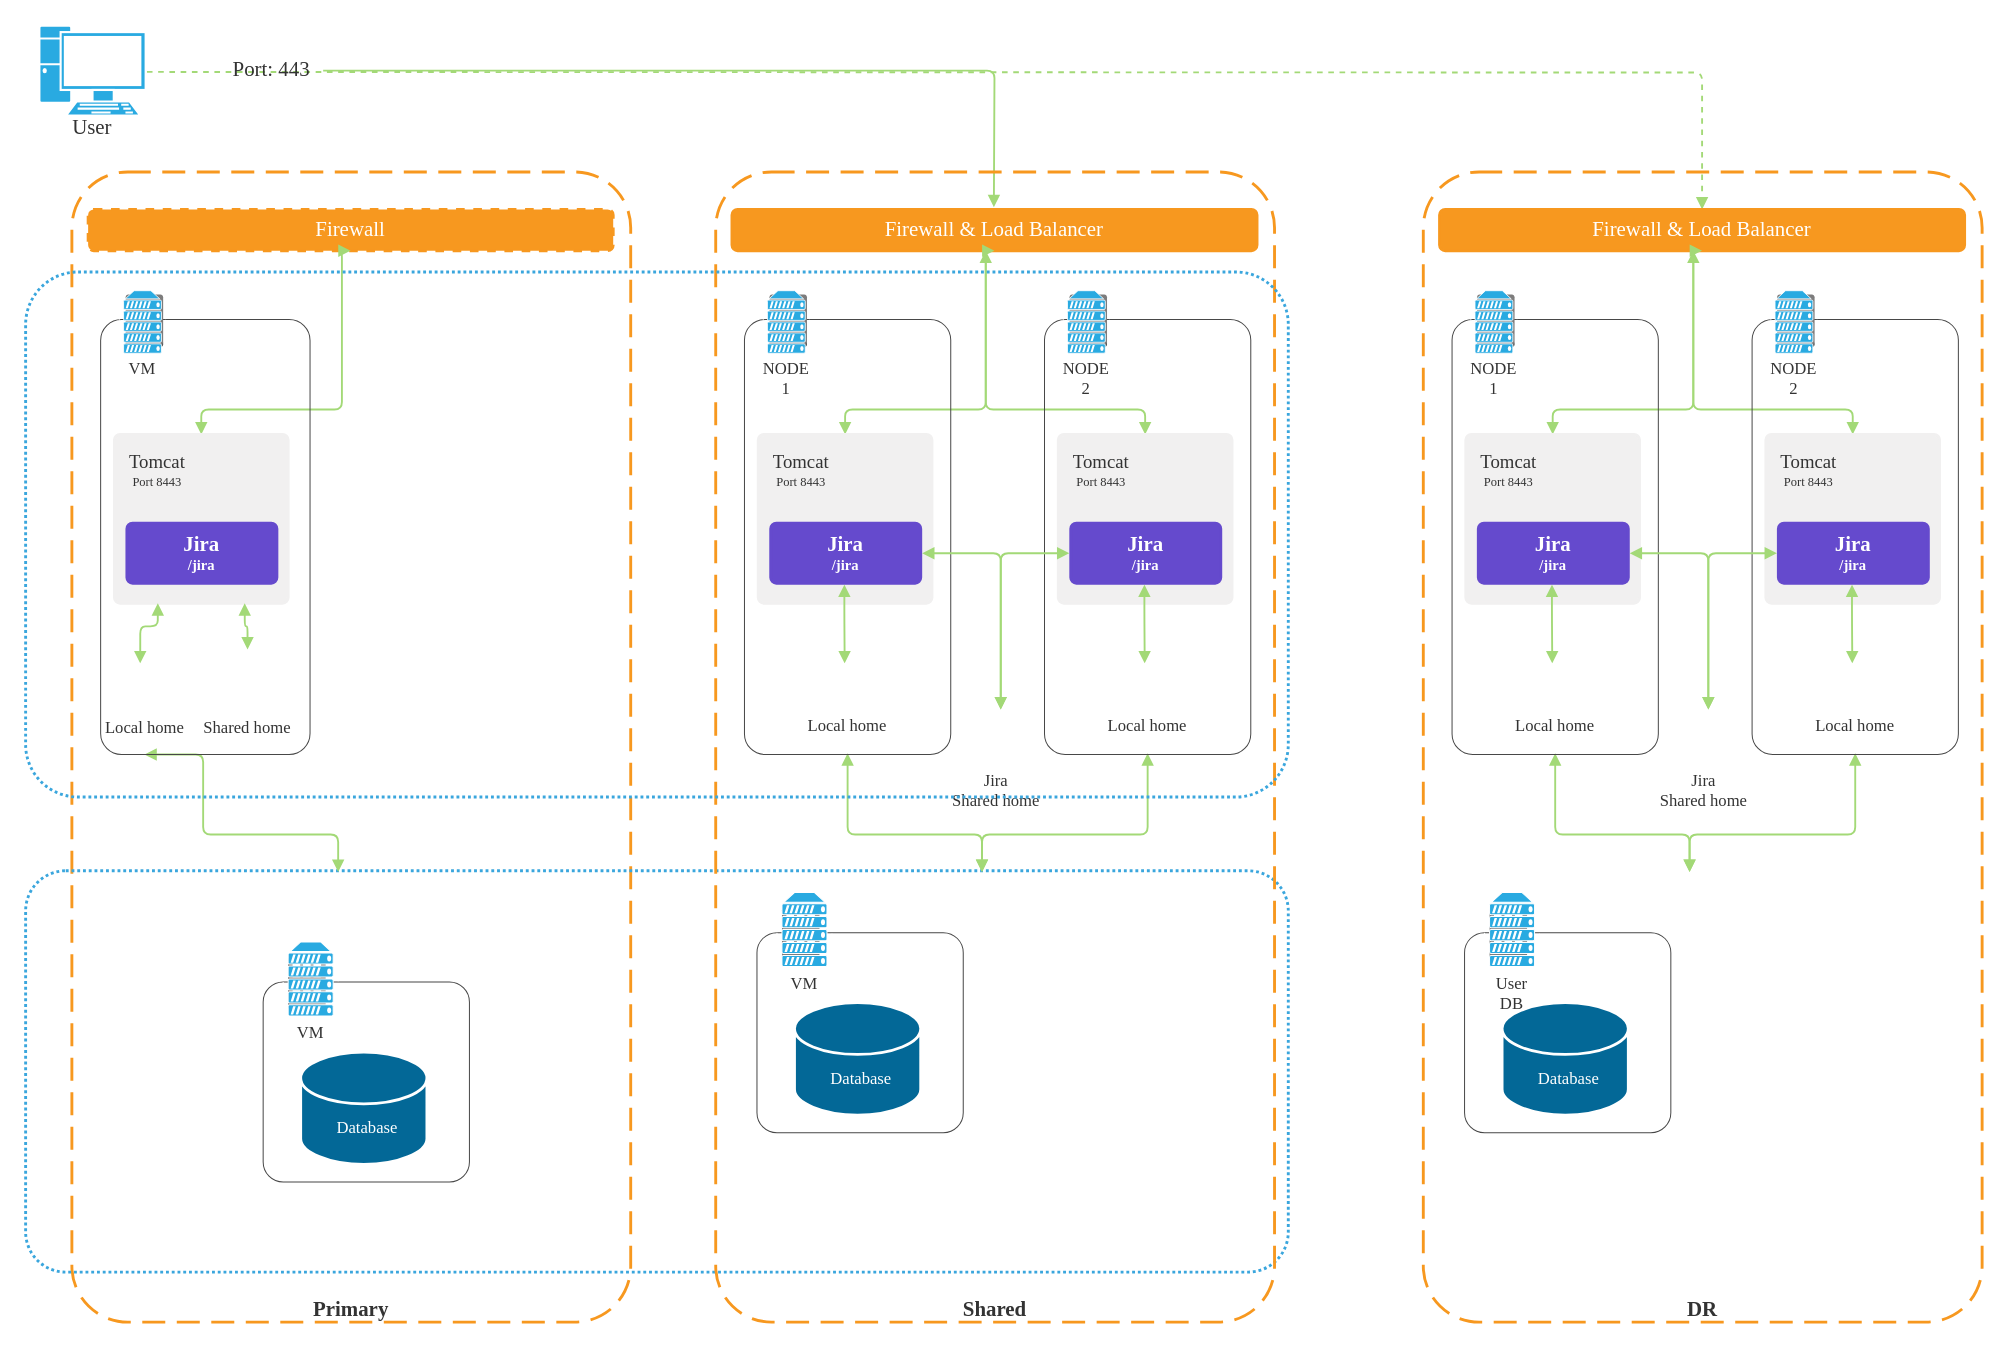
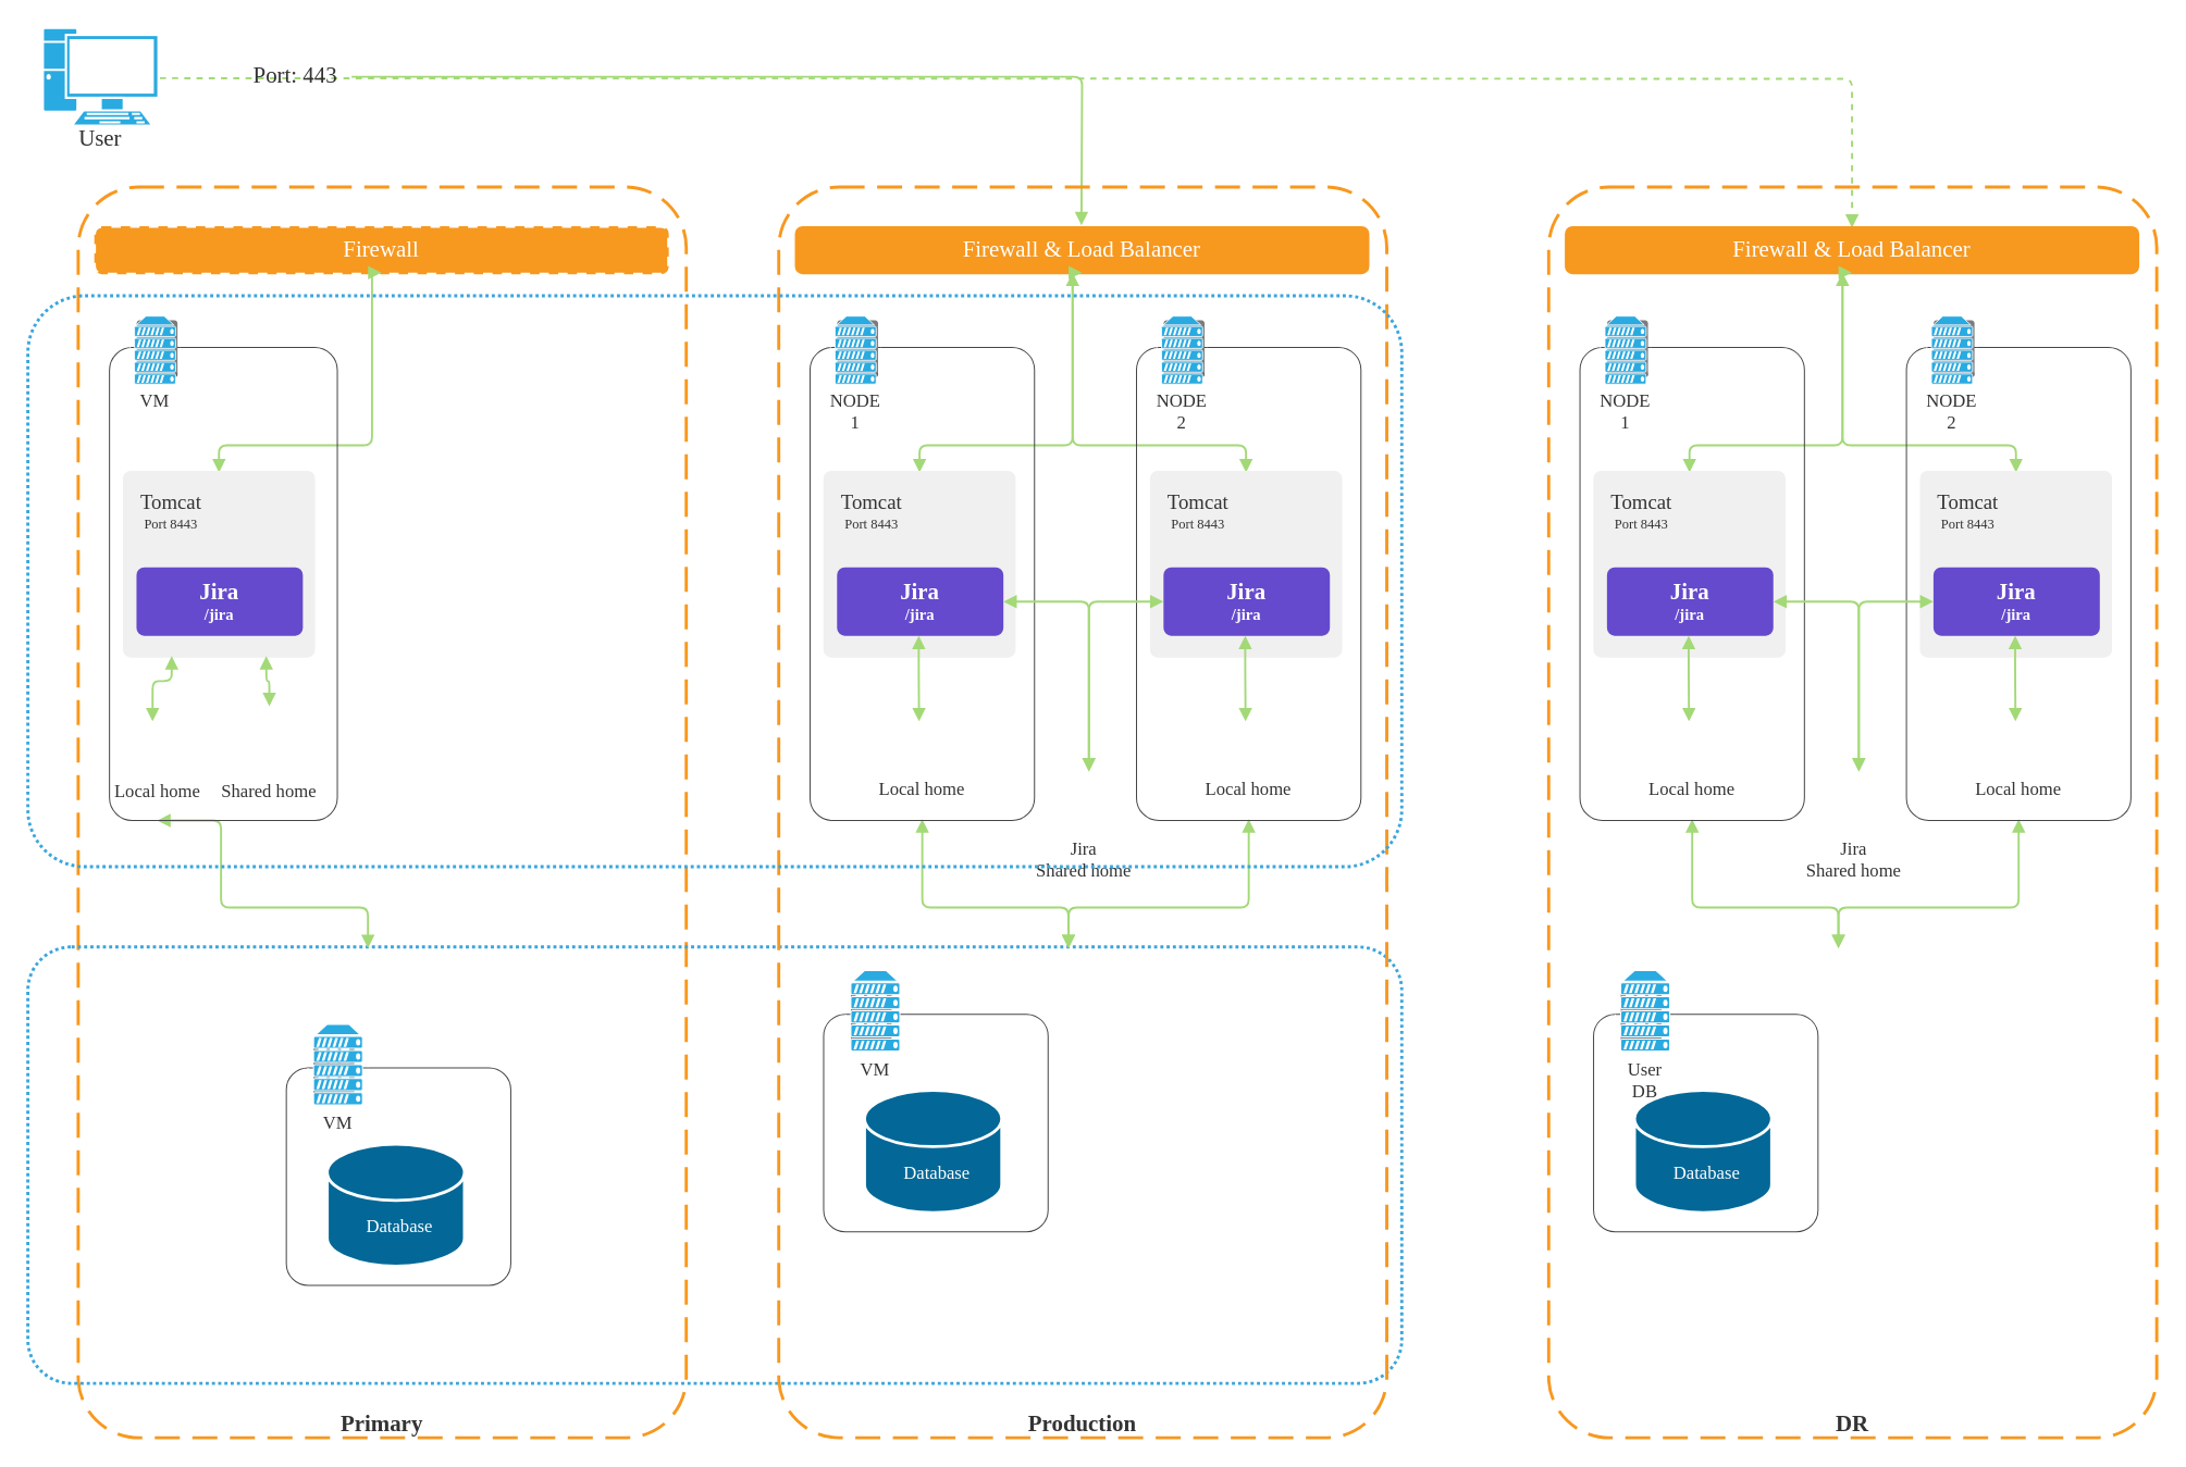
- <mxCell id="27" value="Shared" style="html=1;overflow=block;blockSpacing=1;whiteSpace=wrap;rounded=1;arcSize=10;dashed=1;dashPattern=8 4;verticalAlign=bottom;fontSize=16.7;fontFamily=Liberation Serif;fontColor=#333333;fontStyle=1;spacing=0;strokeColor=#F7981F;fillOpacity=0;fillColor=#000000;strokeWidth=2.3;container=0;pointerEvents=0;collapsible=0;recursiveResize=0;" parent="1" vertex="1"><mxGeometry x="572" y="137" width="447" height="920" as="geometry" /></mxCell>
+ <mxCell id="27" value="Production" style="html=1;overflow=block;blockSpacing=1;whiteSpace=wrap;rounded=1;arcSize=10;dashed=1;dashPattern=8 4;verticalAlign=bottom;fontSize=16.7;fontFamily=Liberation Serif;fontColor=#333333;fontStyle=1;spacing=0;strokeColor=#F7981F;fillOpacity=0;fillColor=#000000;strokeWidth=2.3;container=0;pointerEvents=0;collapsible=0;recursiveResize=0;" parent="1" vertex="1"><mxGeometry x="572" y="137" width="447" height="920" as="geometry" /></mxCell>
